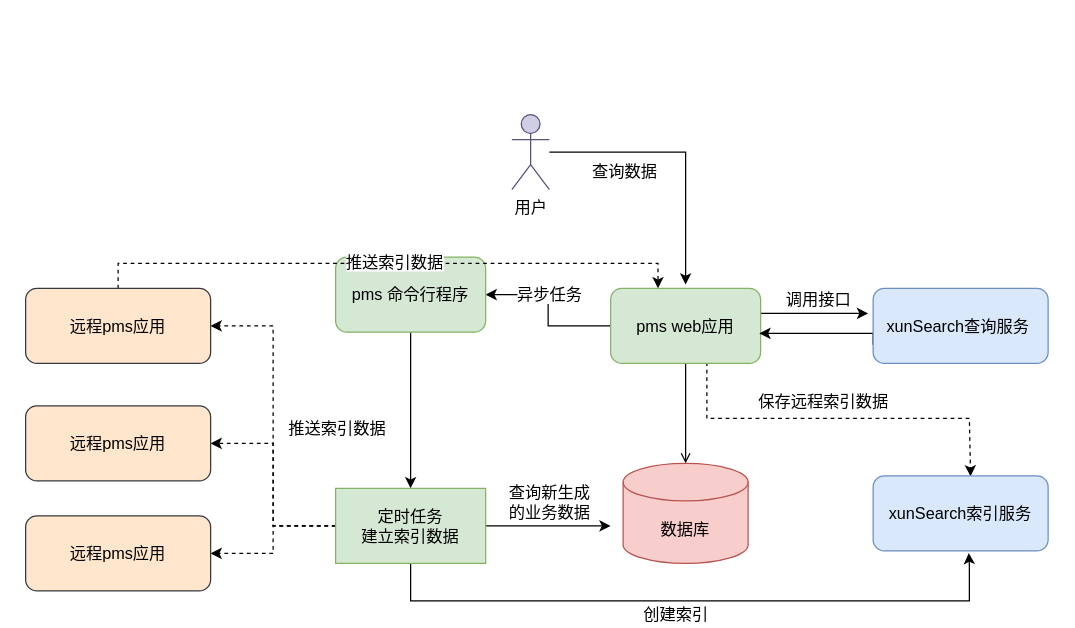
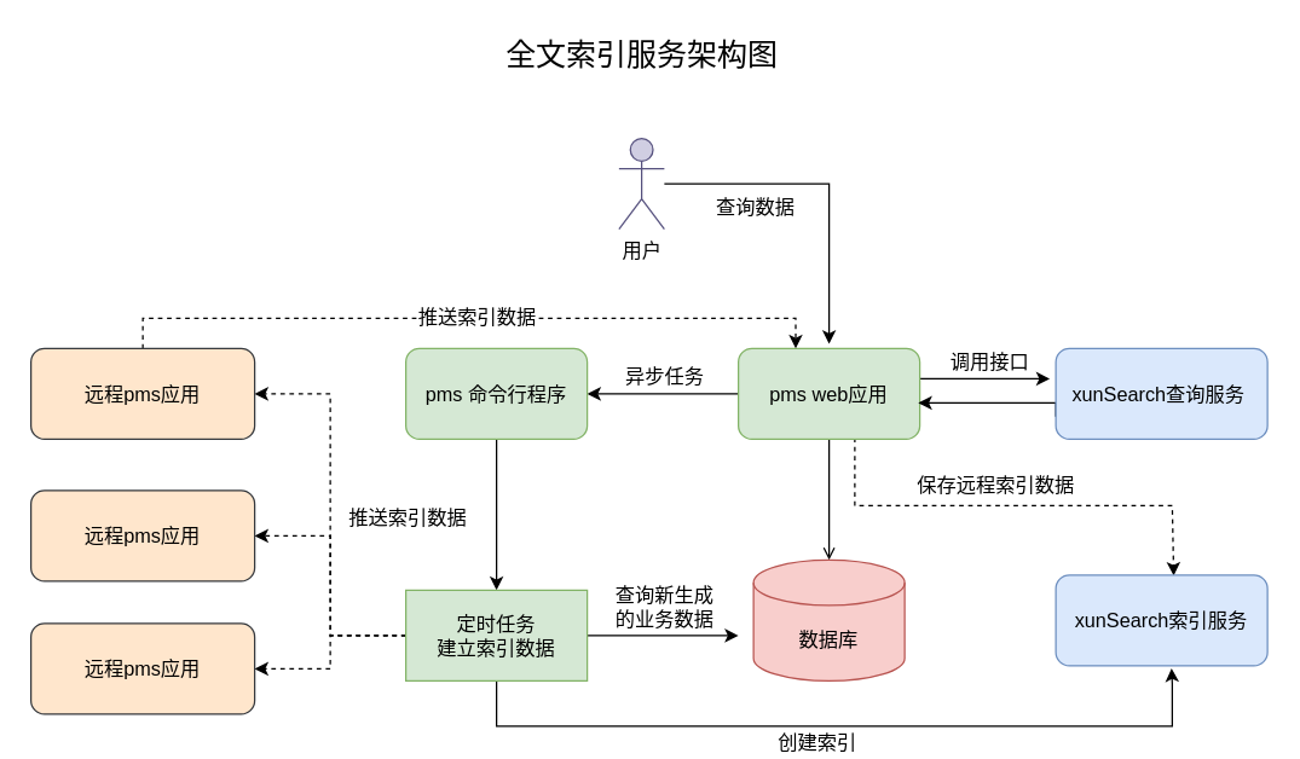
+ <mxCell id="27" value="全文索引服务架构图" style="text;html=1;strokeColor=none;fillColor=none;align=center;verticalAlign=middle;whiteSpace=wrap;rounded=0;shadow=0;glass=0;dashed=1;sketch=0;fontSize=20;" vertex="1" parent="1"><mxGeometry x="321.5" width="205" height="30" as="geometry" y="20" /></mxCell>
- <mxCell id="17" value="pms 命令行程序" style="rounded=1;whiteSpace=wrap;html=1;fillColor=#d5e8d4;strokeColor=#82b366;glass=0;sketch=0;shadow=0;fontSize=13;" vertex="1" parent="1"><mxGeometry x="268" y="205" width="120" height="60" as="geometry" /></mxCell>
+ <mxCell id="17" value="pms 命令行程序" style="rounded=1;whiteSpace=wrap;html=1;fillColor=#d5e8d4;strokeColor=#82b366;glass=0;sketch=0;shadow=0;fontSize=13;" vertex="1" parent="1"><mxGeometry x="268" y="230" width="120" height="60" as="geometry" /></mxCell>
